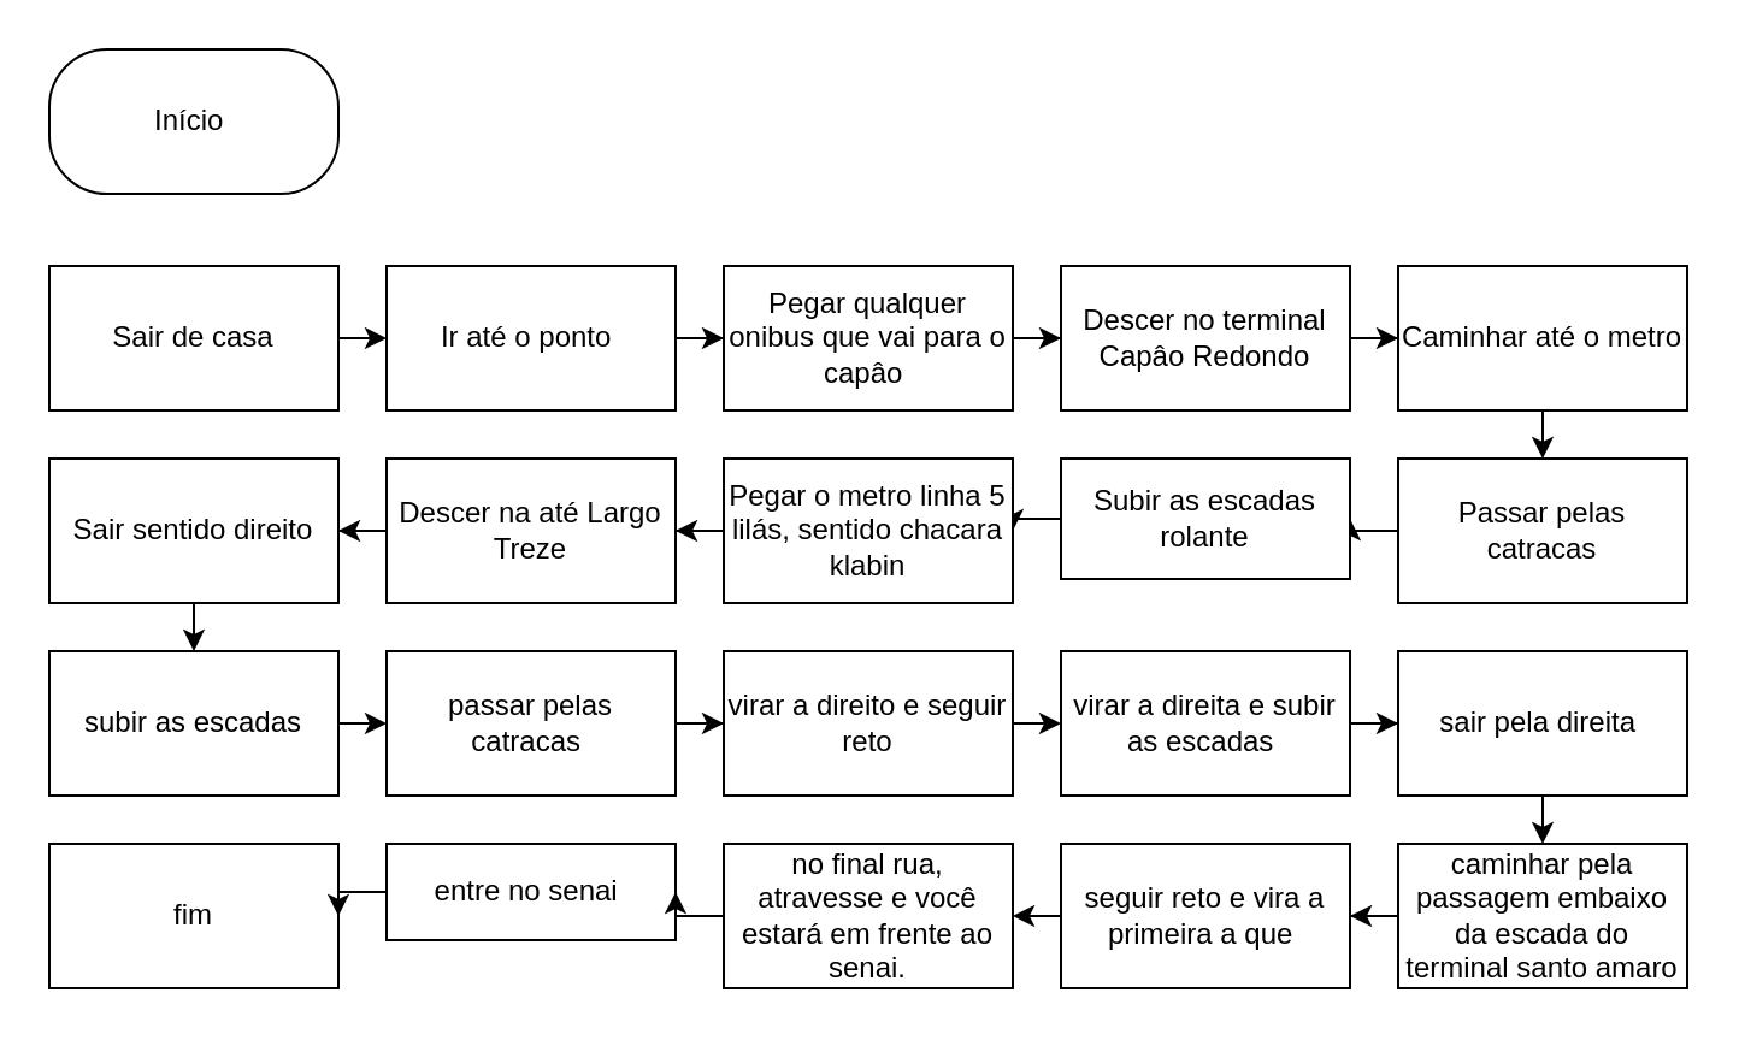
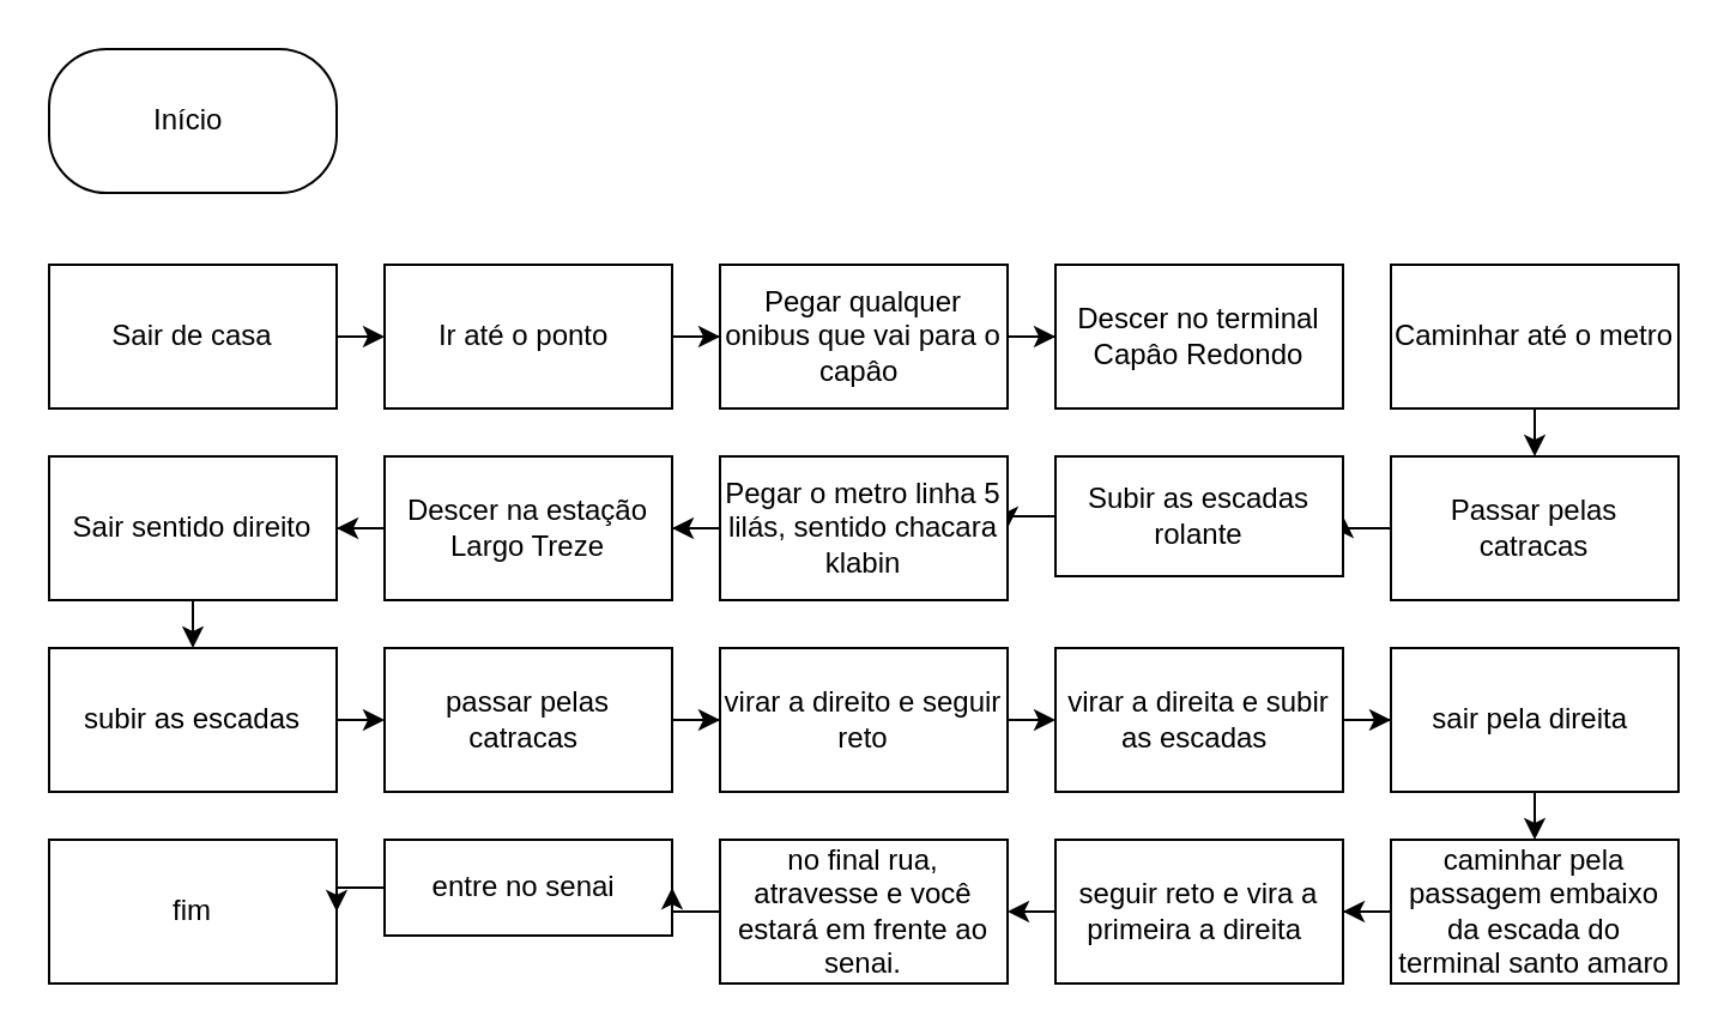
- <mxCell id="9" style="edgeStyle=orthogonalEdgeStyle;rounded=0;orthogonalLoop=1;jettySize=auto;html=1;exitX=1;exitY=0.5;exitDx=0;exitDy=0;" edge="1" parent="1" source="10" target="12"><mxGeometry relative="1" as="geometry" /></mxCell>
- <mxCell id="20" value="Descer na até Largo Treze" style="rounded=0;whiteSpace=wrap;html=1;" vertex="1" parent="1"><mxGeometry x="160" y="190" width="120" height="60" as="geometry" /></mxCell>
+ <mxCell id="20" value="Descer na estação Largo Treze" style="rounded=0;whiteSpace=wrap;html=1;" vertex="1" parent="1"><mxGeometry x="160" y="190" width="120" height="60" as="geometry" /></mxCell>
- <mxCell id="39" value="seguir reto e vira a primeira a que&amp;nbsp;" style="rounded=0;whiteSpace=wrap;html=1;" vertex="1" parent="1"><mxGeometry x="440" y="350" width="120" height="60" as="geometry" /></mxCell>
+ <mxCell id="39" value="seguir reto e vira a primeira a direita&amp;nbsp;" style="rounded=0;whiteSpace=wrap;html=1;" vertex="1" parent="1"><mxGeometry x="440" y="350" width="120" height="60" as="geometry" /></mxCell>
